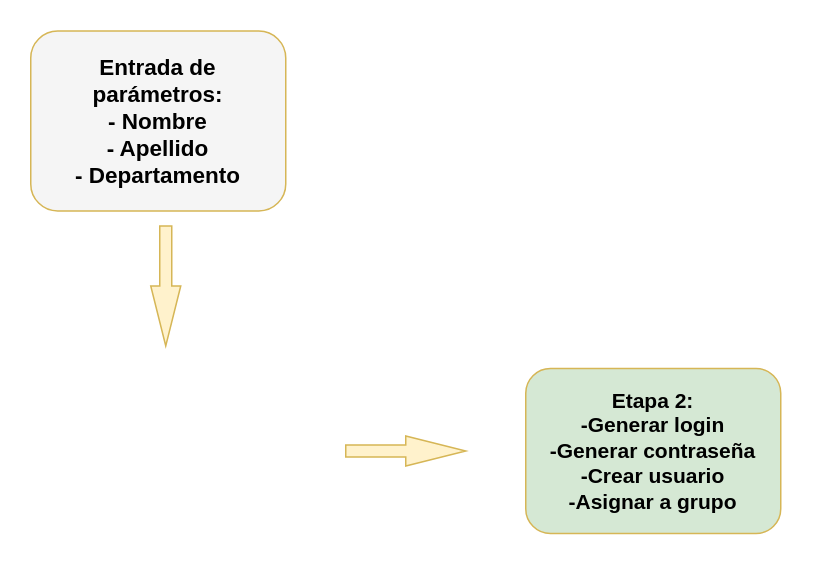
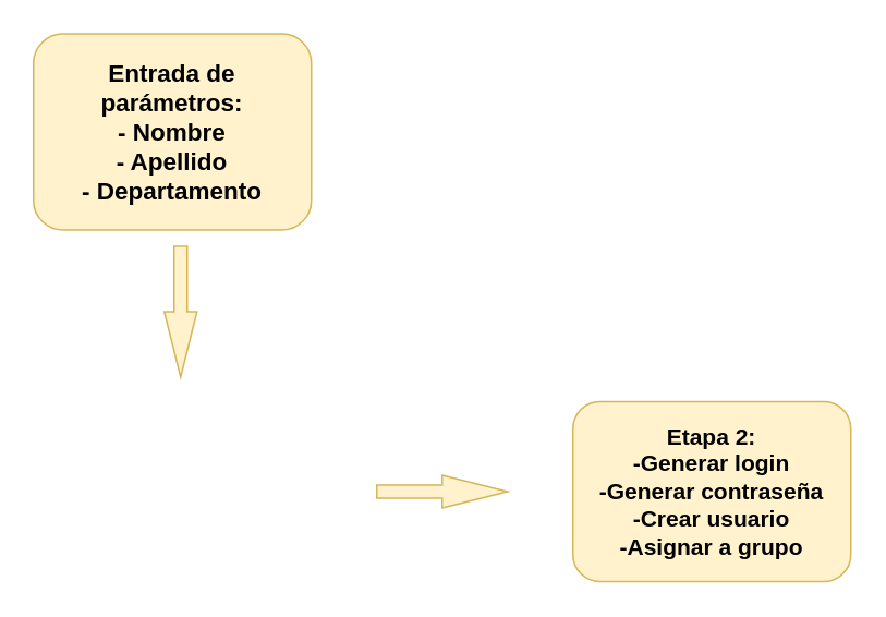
- <mxCell id="2" value="&lt;div&gt;Entrada de parámetros:&lt;/div&gt;&lt;div&gt;- Nombre&lt;/div&gt;&lt;div&gt;- Apellido&lt;/div&gt;&lt;div&gt;- Departamento&lt;/div&gt;" style="rounded=1;whiteSpace=wrap;html=1;fontSize=15;fontStyle=1;fillColor=#f5f5f5;strokeColor=#d6b656;" vertex="1" parent="1"><mxGeometry x="20" y="20" width="170" height="120" as="geometry" /></mxCell>
+ <mxCell id="2" value="&lt;div&gt;Entrada de parámetros:&lt;/div&gt;&lt;div&gt;- Nombre&lt;/div&gt;&lt;div&gt;- Apellido&lt;/div&gt;&lt;div&gt;- Departamento&lt;/div&gt;" style="rounded=1;whiteSpace=wrap;html=1;fontSize=15;fontStyle=1;fillColor=#fff2cc;strokeColor=#d6b656;" vertex="1" parent="1"><mxGeometry x="20" y="20" width="170" height="120" as="geometry" /></mxCell>
- <mxCell id="5" value="&lt;div&gt;Etapa 2:&lt;/div&gt;&lt;div&gt;-Generar login&lt;/div&gt;&lt;div&gt;-Generar contraseña&lt;/div&gt;&lt;div&gt;-Crear usuario&lt;/div&gt;&lt;div&gt;-Asignar a grupo&lt;/div&gt;" style="rounded=1;whiteSpace=wrap;html=1;fillColor=#d5e8d4;strokeColor=#d6b656;fontStyle=1;fontSize=14;" vertex="1" parent="1"><mxGeometry x="350" y="245" width="170" height="110" as="geometry" /></mxCell>
+ <mxCell id="5" value="&lt;div&gt;Etapa 2:&lt;/div&gt;&lt;div&gt;-Generar login&lt;/div&gt;&lt;div&gt;-Generar contraseña&lt;/div&gt;&lt;div&gt;-Crear usuario&lt;/div&gt;&lt;div&gt;-Asignar a grupo&lt;/div&gt;" style="rounded=1;whiteSpace=wrap;html=1;fillColor=#fff2cc;strokeColor=#d6b656;fontStyle=1;fontSize=14;" vertex="1" parent="1"><mxGeometry x="350" y="245" width="170" height="110" as="geometry" /></mxCell>
